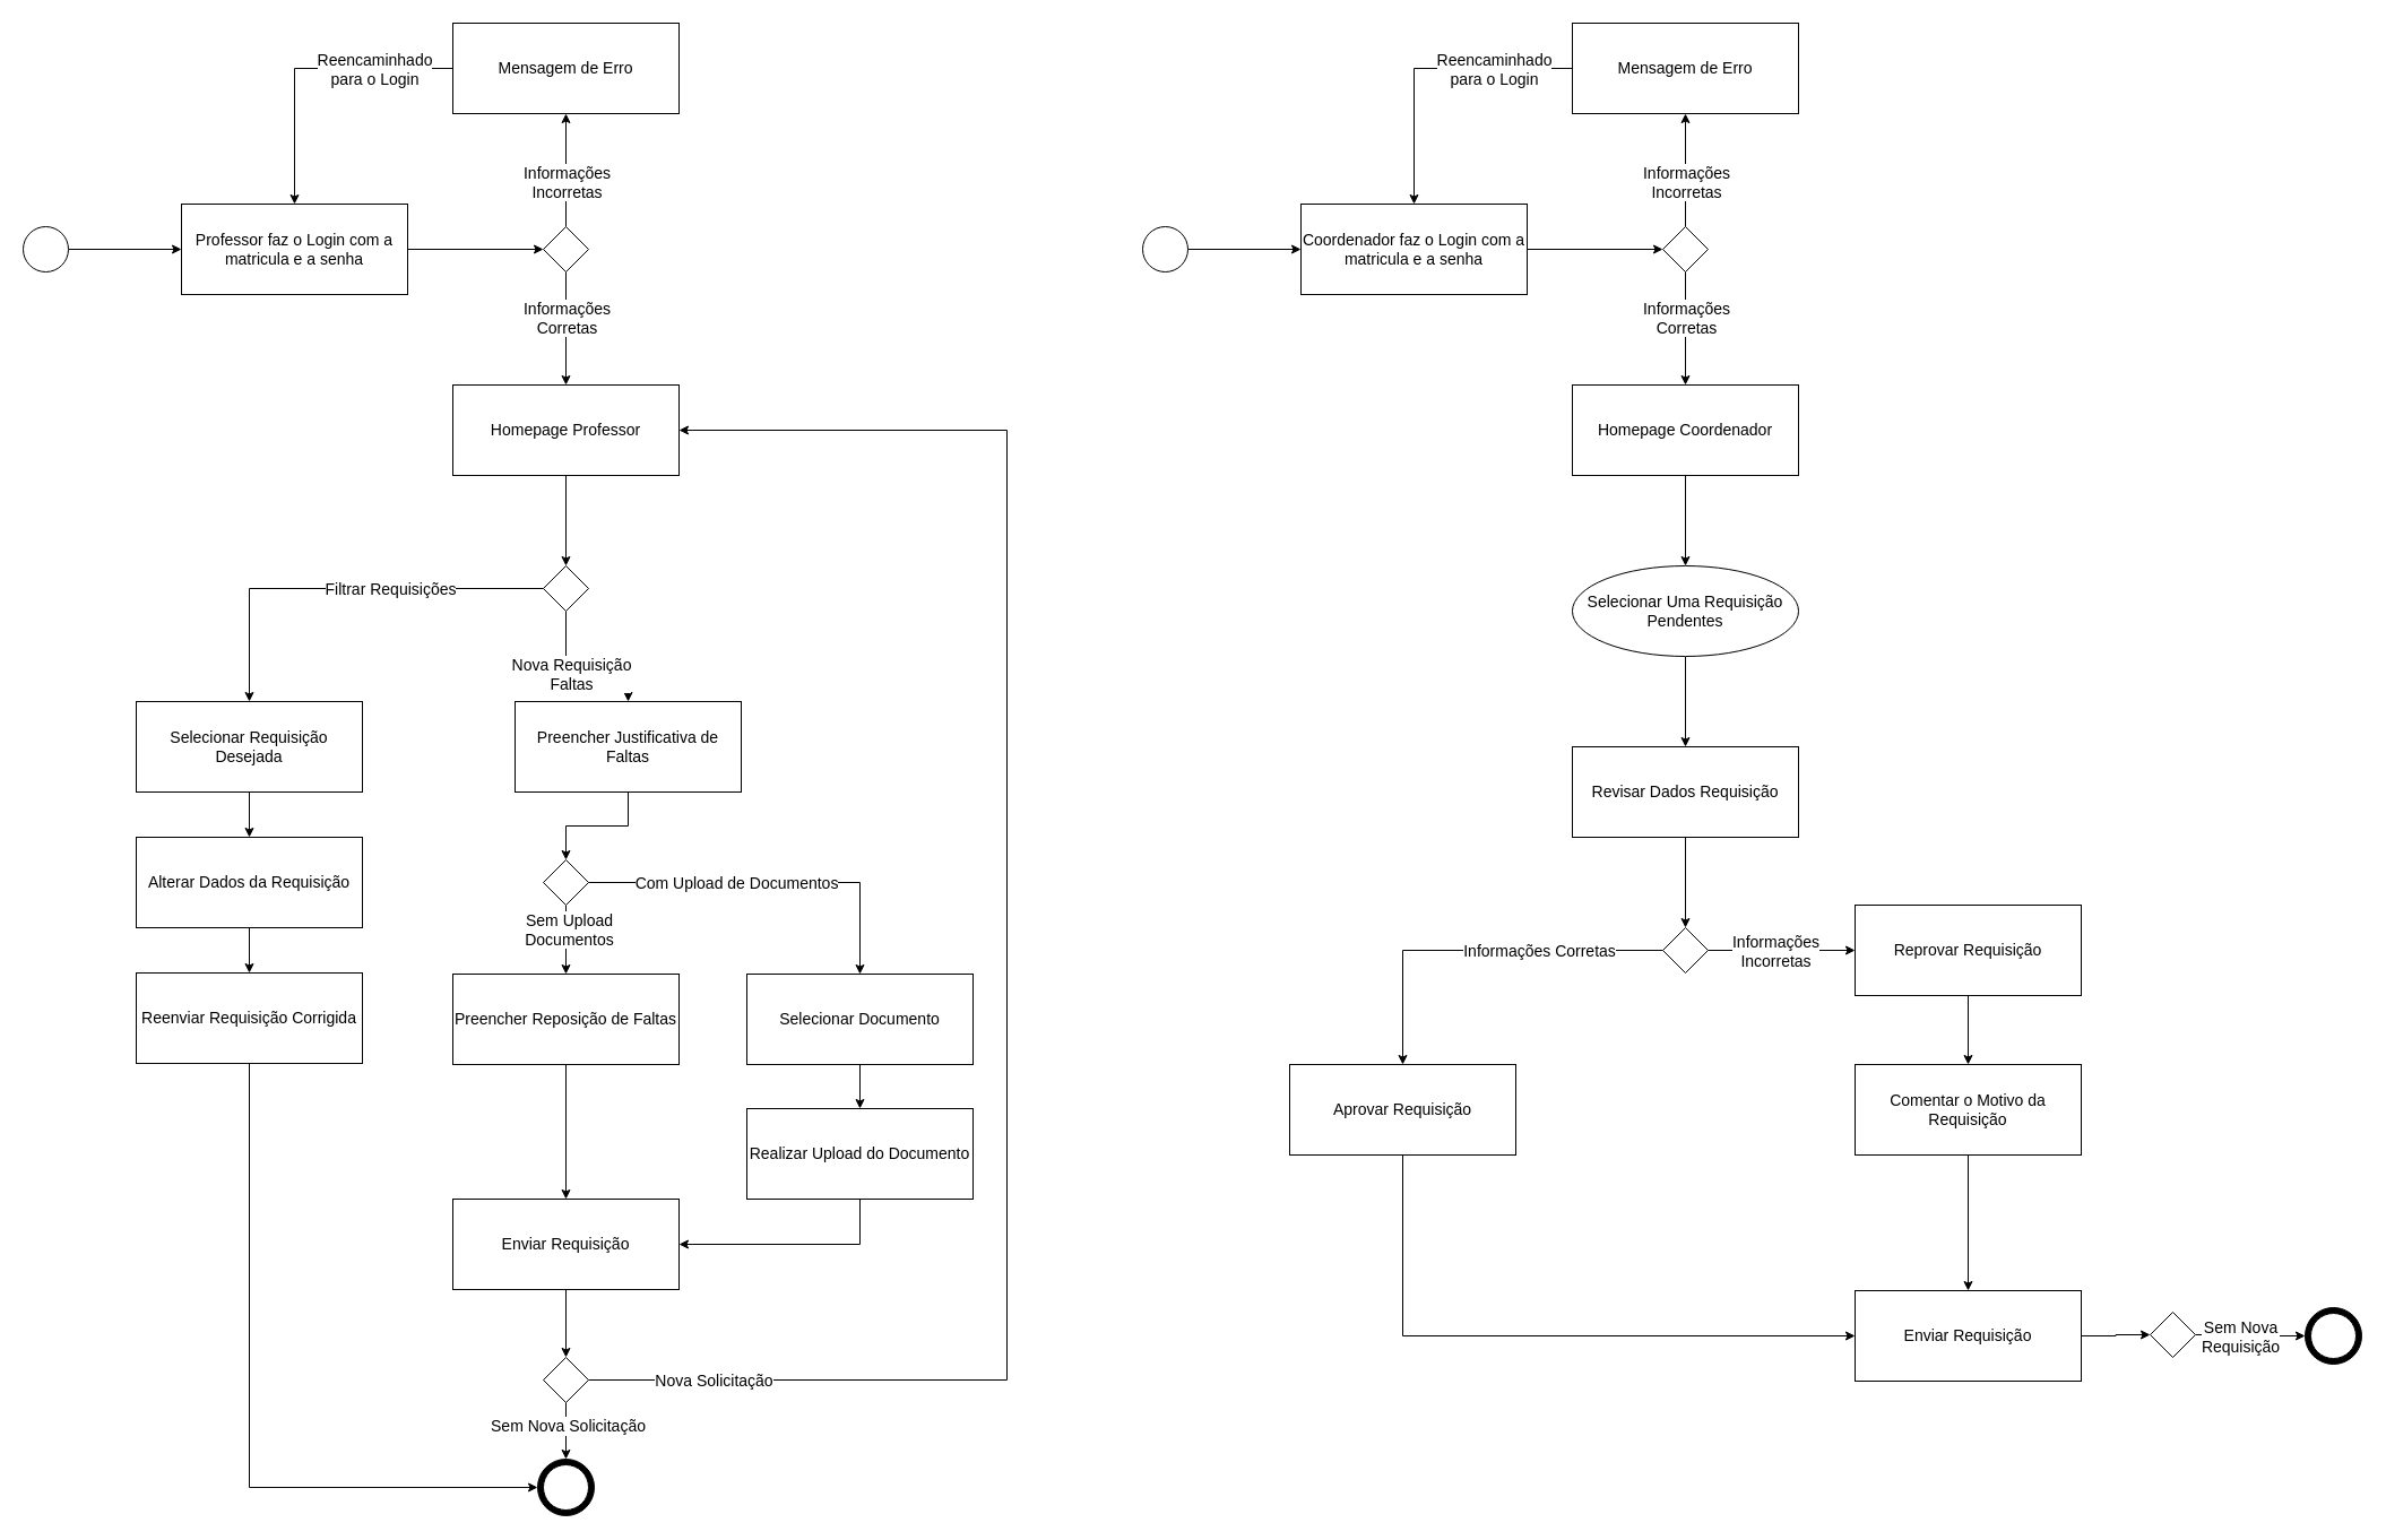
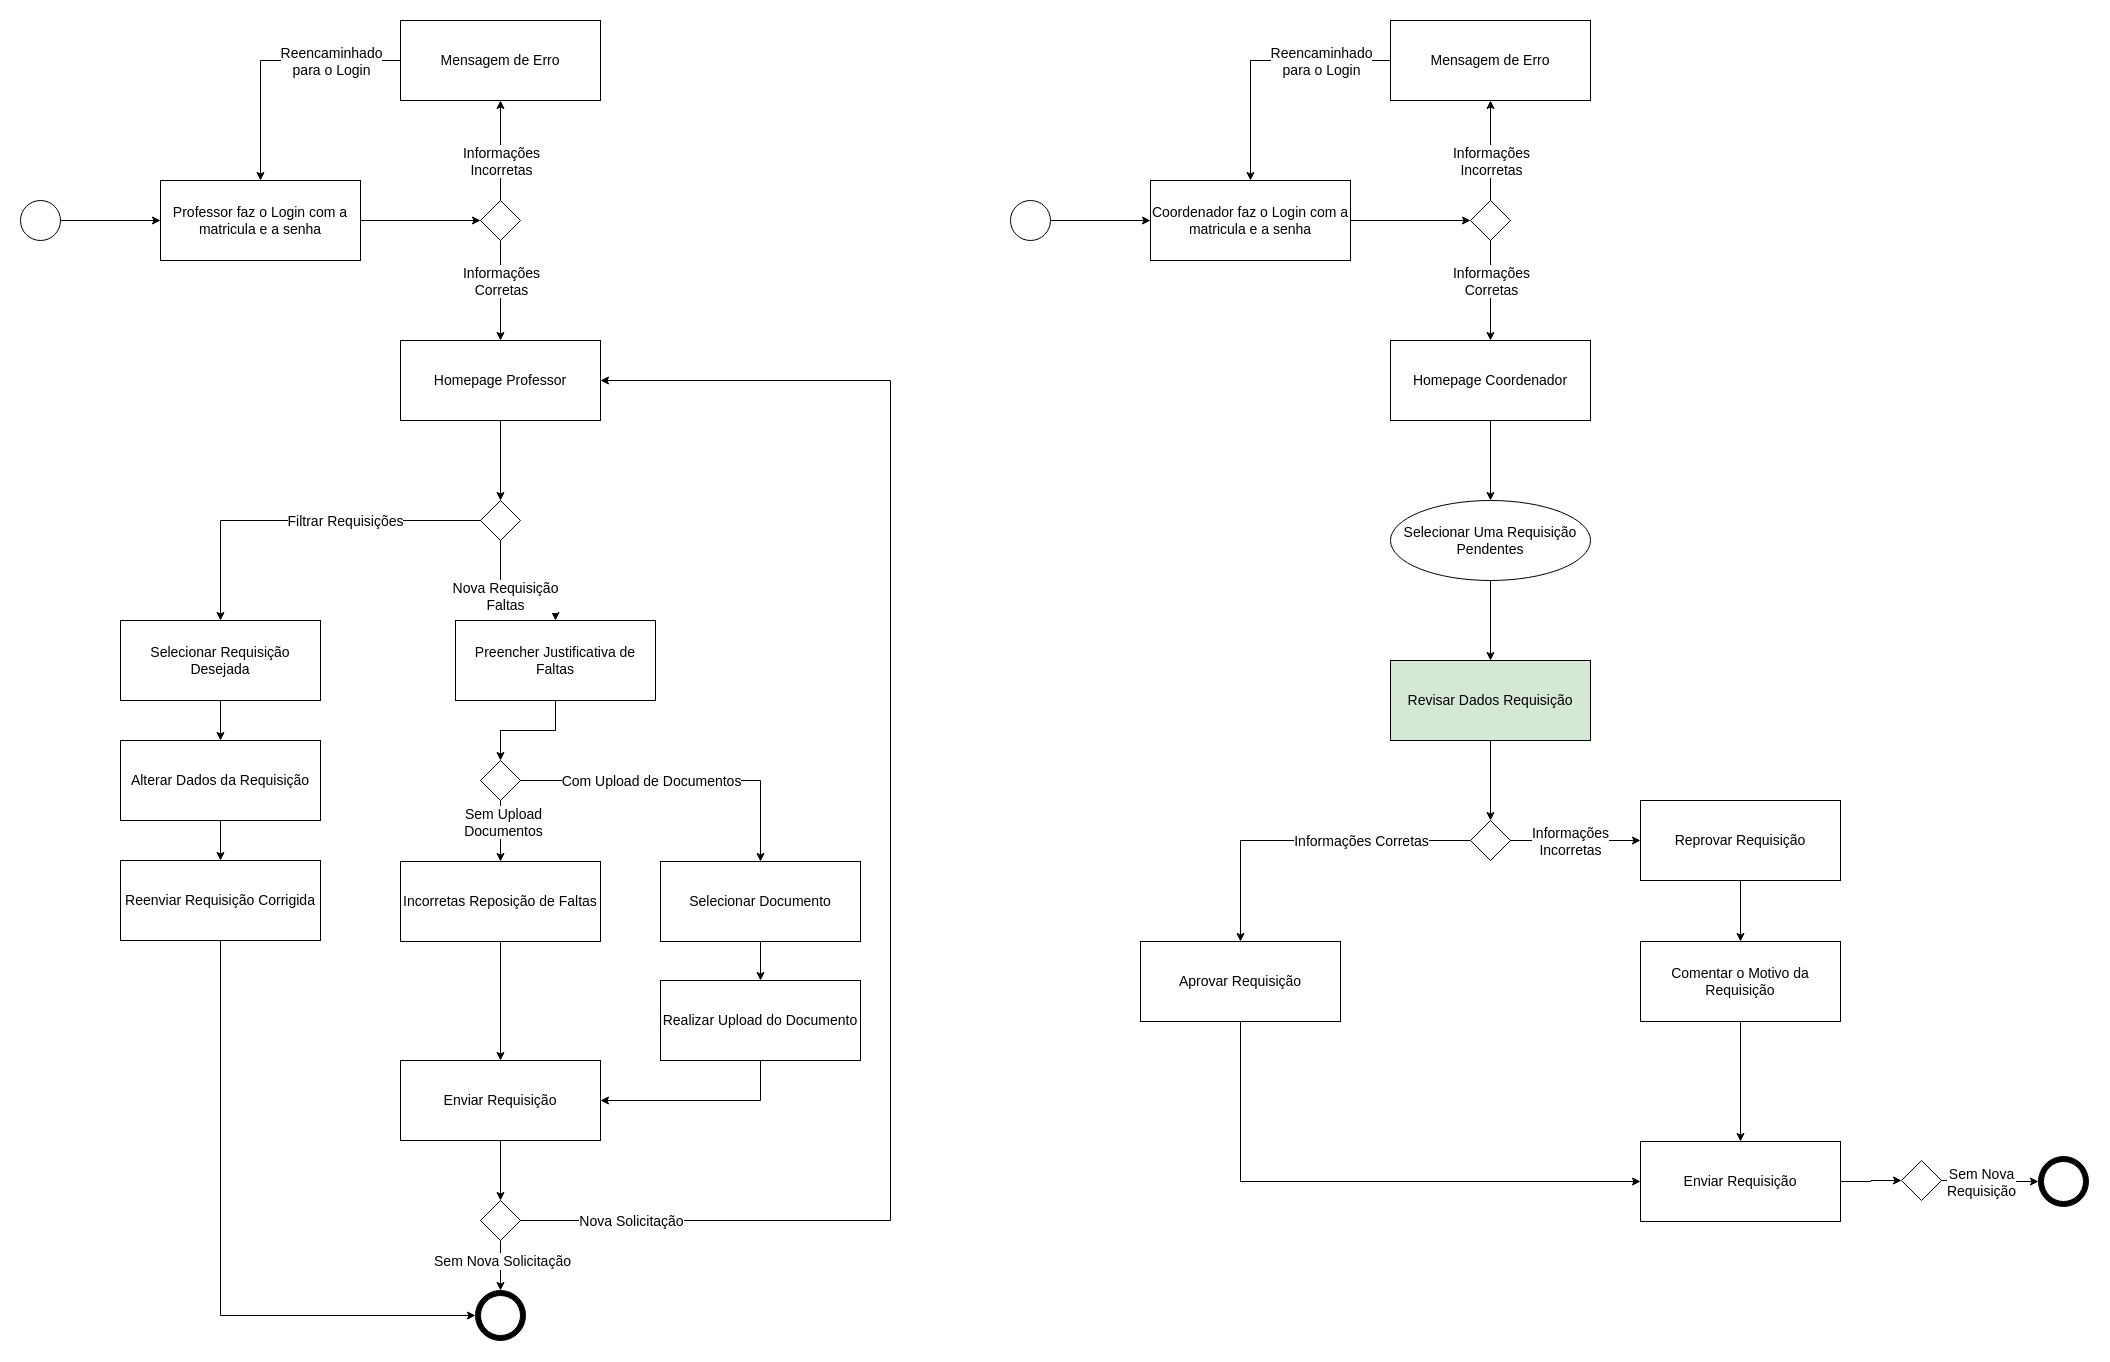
- <mxCell id="59" value="&lt;span style=&quot;font-size: 14px;&quot;&gt;Revisar Dados Requisição&lt;/span&gt;" style="rounded=0;whiteSpace=wrap;html=1;" vertex="1" parent="1"><mxGeometry x="1390" y="660" width="200" height="80" as="geometry" /></mxCell>
+ <mxCell id="59" value="&lt;span style=&quot;font-size: 14px;&quot;&gt;Revisar Dados Requisição&lt;/span&gt;" style="rounded=0;whiteSpace=wrap;html=1;fillColor=#d5e8d4;" vertex="1" parent="1"><mxGeometry x="1390" y="660" width="200" height="80" as="geometry" /></mxCell>
- <mxCell id="24" value="&lt;font style=&quot;font-size: 14px;&quot;&gt;Preencher Reposição de Faltas&lt;/font&gt;" style="rounded=0;whiteSpace=wrap;html=1;" parent="1" vertex="1"><mxGeometry x="400" y="861" width="200" height="80" as="geometry" /></mxCell>
+ <mxCell id="24" value="&lt;font style=&quot;font-size: 14px;&quot;&gt;Incorretas Reposição de Faltas&lt;/font&gt;" style="rounded=0;whiteSpace=wrap;html=1;" parent="1" vertex="1"><mxGeometry x="400" y="861" width="200" height="80" as="geometry" /></mxCell>
